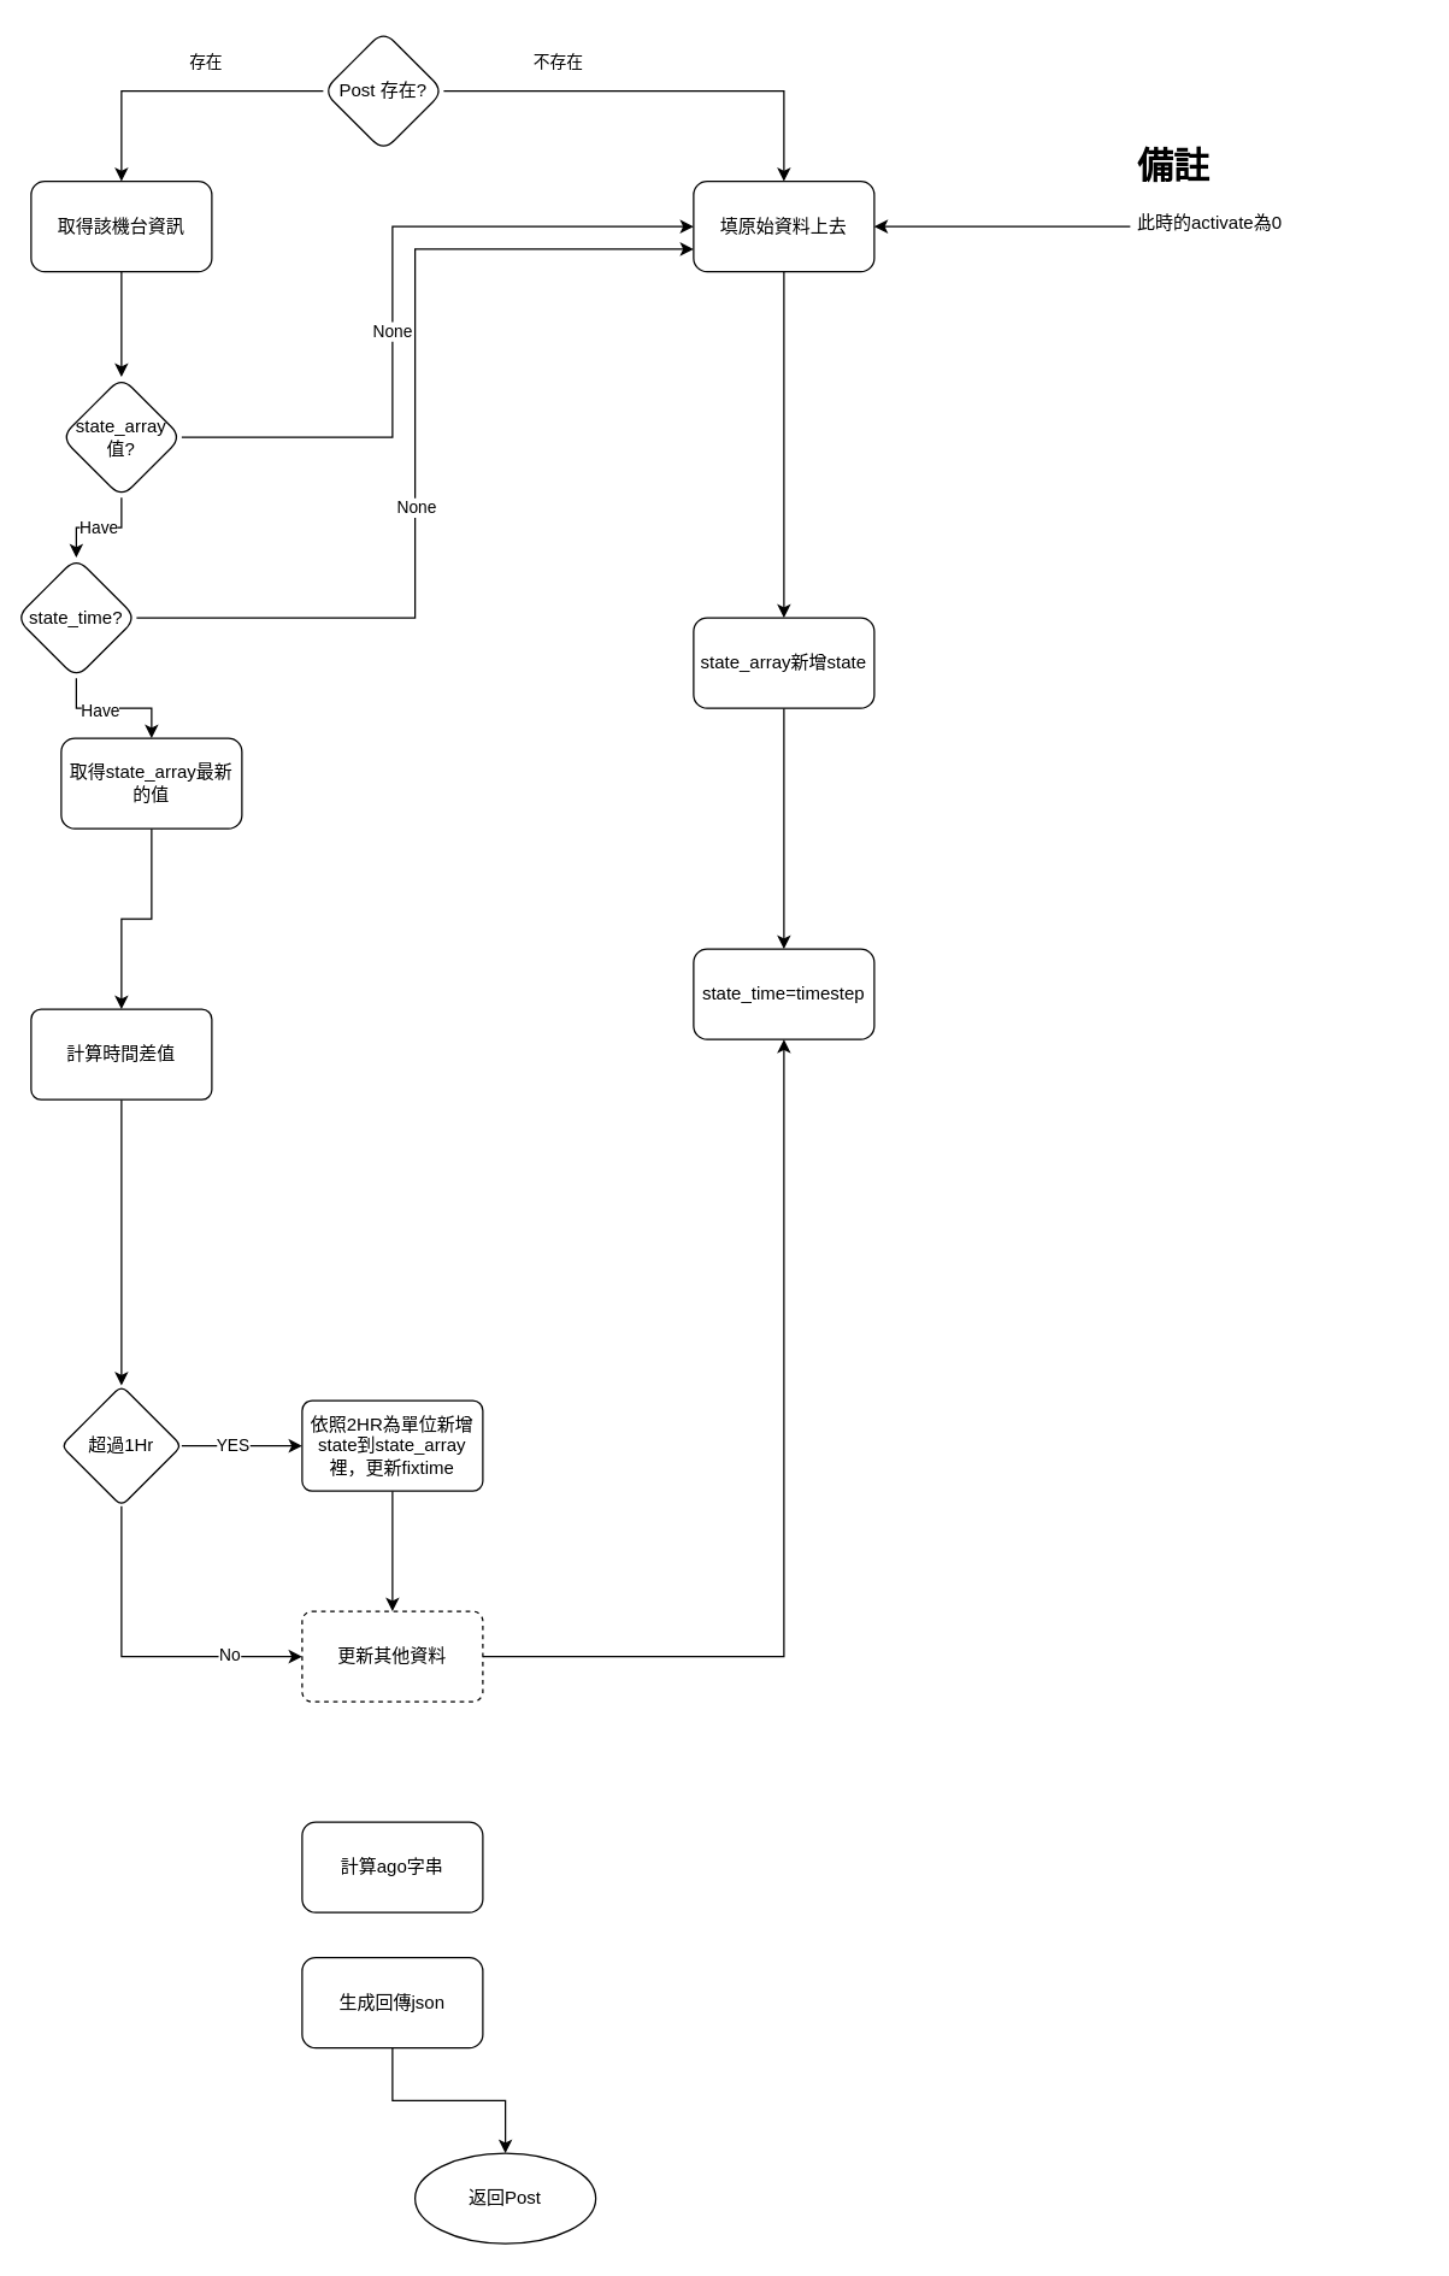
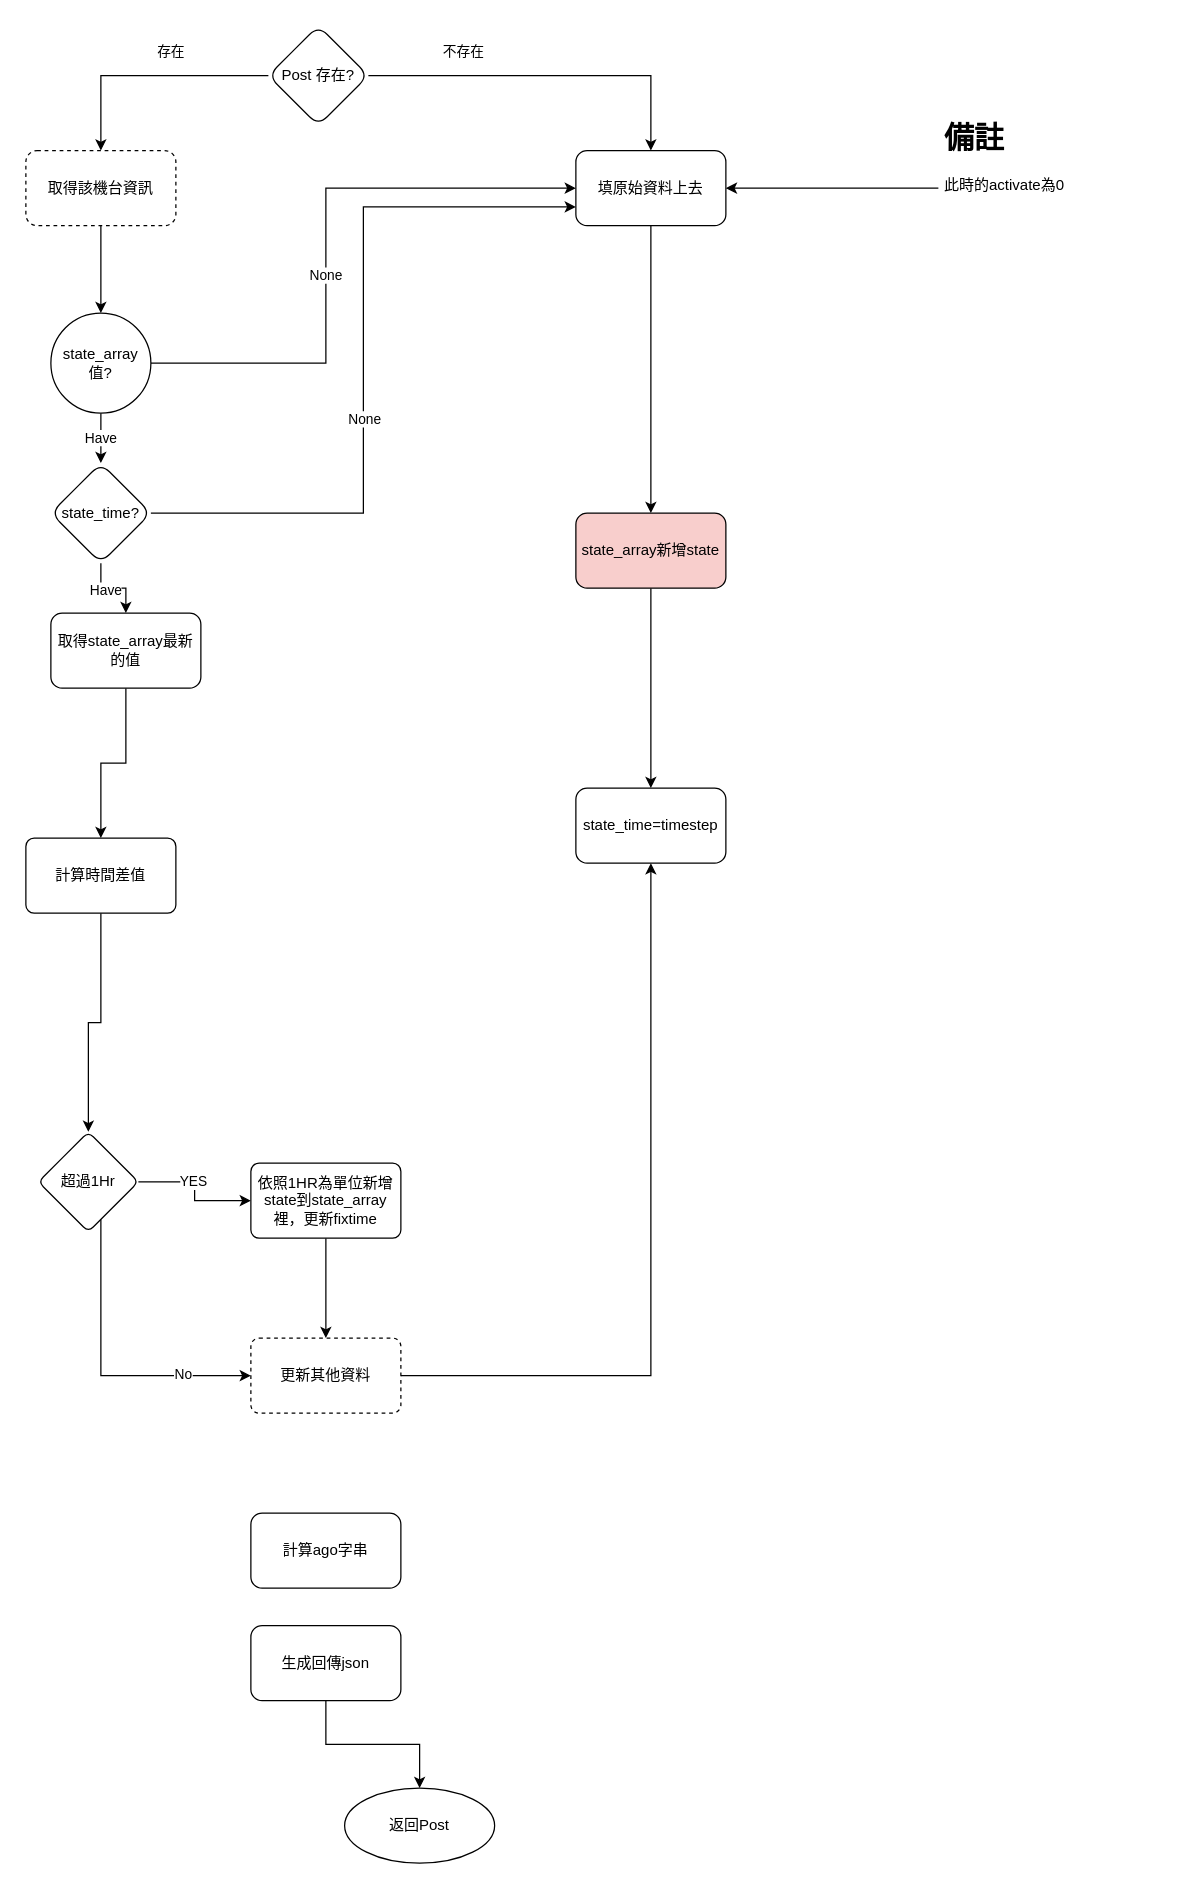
- <mxCell id="8" value="取得該機台資訊" style="whiteSpace=wrap;html=1;rounded=1;" vertex="1" parent="1"><mxGeometry x="20" y="120" width="120" height="60" as="geometry" /></mxCell>
+ <mxCell id="8" value="取得該機台資訊" style="whiteSpace=wrap;html=1;rounded=1;dashed=1;" vertex="1" parent="1"><mxGeometry x="20" y="120" width="120" height="60" as="geometry" /></mxCell>
- <mxCell id="22" value="state_array值?" style="rhombus;whiteSpace=wrap;html=1;rounded=1;" vertex="1" parent="1"><mxGeometry x="40" y="250" width="80" height="80" as="geometry" /></mxCell>
+ <mxCell id="22" value="state_array值?" style="ellipse;whiteSpace=wrap;html=1;" vertex="1" parent="1"><mxGeometry x="40" y="250" width="80" height="80" as="geometry" /></mxCell>
- <mxCell id="29" value="state_time?" style="rhombus;whiteSpace=wrap;html=1;rounded=1;" vertex="1" parent="1"><mxGeometry x="10" y="370" width="80" height="80" as="geometry" /></mxCell>
+ <mxCell id="29" value="state_time?" style="rhombus;whiteSpace=wrap;html=1;rounded=1;" vertex="1" parent="1"><mxGeometry x="40" y="370" width="80" height="80" as="geometry" /></mxCell>
- <mxCell id="12" value="state_array新增state" style="whiteSpace=wrap;html=1;rounded=1;" vertex="1" parent="1"><mxGeometry x="460" y="410" width="120" height="60" as="geometry" /></mxCell>
+ <mxCell id="12" value="state_array新增state" style="whiteSpace=wrap;html=1;rounded=1;fillColor=#f8cecc;" vertex="1" parent="1"><mxGeometry x="460" y="410" width="120" height="60" as="geometry" /></mxCell>
- <mxCell id="34" value="超過1Hr" style="rhombus;whiteSpace=wrap;html=1;rounded=1;arcSize=11;" vertex="1" parent="1"><mxGeometry x="40" y="920" width="80" height="80" as="geometry" /></mxCell>
+ <mxCell id="34" value="超過1Hr" style="rhombus;whiteSpace=wrap;html=1;rounded=1;arcSize=11;" vertex="1" parent="1"><mxGeometry x="30" y="905" width="80" height="80" as="geometry" /></mxCell>
- <mxCell id="36" value="依照2HR為單位新增state到state_array裡，更新fixtime" style="whiteSpace=wrap;html=1;rounded=1;arcSize=11;" vertex="1" parent="1"><mxGeometry x="200" y="930" width="120" height="60" as="geometry" /></mxCell>
+ <mxCell id="36" value="依照1HR為單位新增state到state_array裡，更新fixtime" style="whiteSpace=wrap;html=1;rounded=1;arcSize=11;" vertex="1" parent="1"><mxGeometry x="200" y="930" width="120" height="60" as="geometry" /></mxCell>
